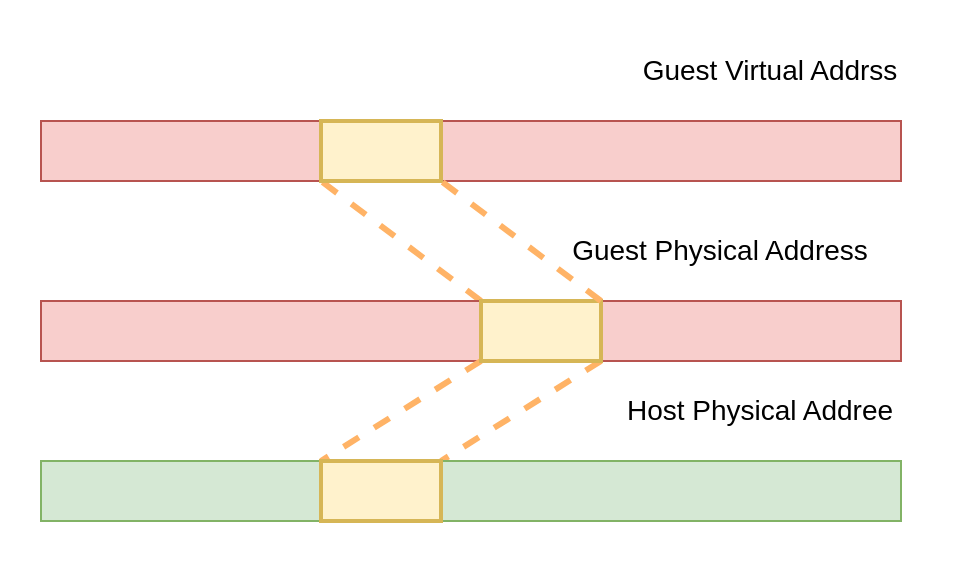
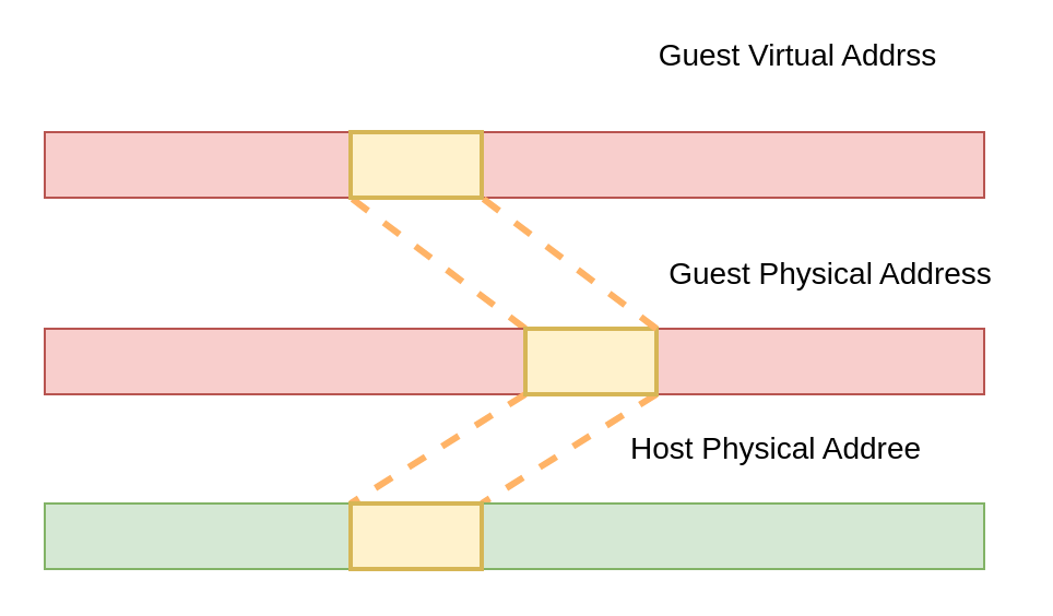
- <mxCell id="5" value="Guest Virtual Addrss" style="text;html=1;strokeColor=none;fillColor=none;align=center;verticalAlign=middle;whiteSpace=wrap;rounded=0;fontSize=14;" parent="1" vertex="1"><mxGeometry x="310" y="20" width="150" height="30" as="geometry" /></mxCell>
+ <mxCell id="5" value="Guest Virtual Addrss" style="text;html=1;strokeColor=none;fillColor=none;align=center;verticalAlign=middle;whiteSpace=wrap;rounded=0;fontSize=14;" parent="1" vertex="1"><mxGeometry x="290" y="10" width="150" height="30" as="geometry" /></mxCell>
- <mxCell id="10" value="Guest Physical Address" style="text;html=1;strokeColor=none;fillColor=none;align=center;verticalAlign=middle;whiteSpace=wrap;rounded=0;fontSize=14;" parent="1" vertex="1"><mxGeometry x="280" y="110" width="160" height="30" as="geometry" /></mxCell>
+ <mxCell id="10" value="Guest Physical Address" style="text;html=1;strokeColor=none;fillColor=none;align=center;verticalAlign=middle;whiteSpace=wrap;rounded=0;fontSize=14;" parent="1" vertex="1"><mxGeometry x="300" y="110" width="160" height="30" as="geometry" /></mxCell>
- <mxCell id="13" value="Host Physical Addree" style="text;html=1;strokeColor=none;fillColor=none;align=center;verticalAlign=middle;whiteSpace=wrap;rounded=0;fontSize=14;" parent="1" vertex="1"><mxGeometry x="305" y="190" width="150" height="30" as="geometry" /></mxCell>
+ <mxCell id="13" value="Host Physical Addree" style="text;html=1;strokeColor=none;fillColor=none;align=center;verticalAlign=middle;whiteSpace=wrap;rounded=0;fontSize=14;" parent="1" vertex="1"><mxGeometry x="280" y="190" width="150" height="30" as="geometry" /></mxCell>
